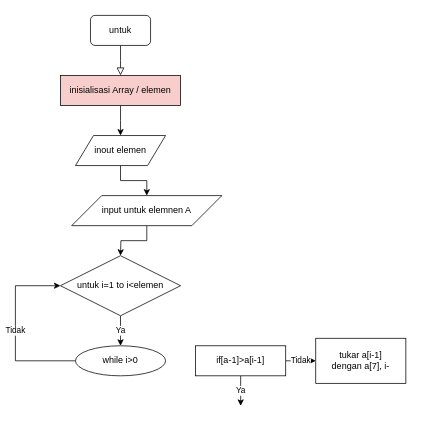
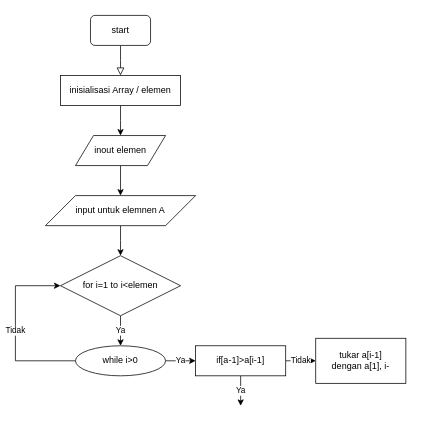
- <mxCell id="3" value="untuk" style="rounded=1;whiteSpace=wrap;html=1;fontSize=12;glass=0;strokeWidth=1;shadow=0;" parent="1" vertex="1"><mxGeometry x="120" y="20" width="80" height="40" as="geometry" /></mxCell>
+ <mxCell id="3" value="start" style="rounded=1;whiteSpace=wrap;html=1;fontSize=12;glass=0;strokeWidth=1;shadow=0;" parent="1" vertex="1"><mxGeometry x="120" y="20" width="80" height="40" as="geometry" /></mxCell>
- <mxCell id="5" value="inisialisasi Array / elemen" style="rounded=0;whiteSpace=wrap;html=1;fillColor=#f8cecc;" vertex="1" parent="1"><mxGeometry x="80" y="100" width="160" height="40" as="geometry" /></mxCell>
+ <mxCell id="5" value="inisialisasi Array / elemen" style="rounded=0;whiteSpace=wrap;html=1;" vertex="1" parent="1"><mxGeometry x="80" y="100" width="160" height="40" as="geometry" /></mxCell>
- <mxCell id="9" value="input untuk elemnen A" style="shape=parallelogram;perimeter=parallelogramPerimeter;whiteSpace=wrap;html=1;" vertex="1" parent="1"><mxGeometry x="95" y="260" width="200" height="40" as="geometry" /></mxCell>
+ <mxCell id="9" value="input untuk elemnen A" style="shape=parallelogram;perimeter=parallelogramPerimeter;whiteSpace=wrap;html=1;" vertex="1" parent="1"><mxGeometry x="60" y="260" width="200" height="40" as="geometry" /></mxCell>
- <mxCell id="11" value="untuk i=1 to i&amp;lt;elemen" style="rhombus;whiteSpace=wrap;html=1;" vertex="1" parent="1"><mxGeometry x="80" y="340" width="160" height="80" as="geometry" /></mxCell>
+ <mxCell id="11" value="for i=1 to i&amp;lt;elemen" style="rhombus;whiteSpace=wrap;html=1;" vertex="1" parent="1"><mxGeometry x="80" y="340" width="160" height="80" as="geometry" /></mxCell>
+ <mxCell id="12" value="Ya" style="edgeStyle=orthogonalEdgeStyle;rounded=0;orthogonalLoop=1;jettySize=auto;html=1;" edge="1" parent="1" source="14" target="17"><mxGeometry relative="1" as="geometry" /></mxCell>
- <mxCell id="18" value="tukar a[i-1]&lt;br&gt;dengan a[7], i-" style="rounded=0;whiteSpace=wrap;html=1;" vertex="1" parent="1"><mxGeometry x="420" y="450" width="120" height="60" as="geometry" /></mxCell>
+ <mxCell id="18" value="tukar a[i-1]&lt;br&gt;dengan a[1], i-" style="rounded=0;whiteSpace=wrap;html=1;" vertex="1" parent="1"><mxGeometry x="420" y="450" width="120" height="60" as="geometry" /></mxCell>
